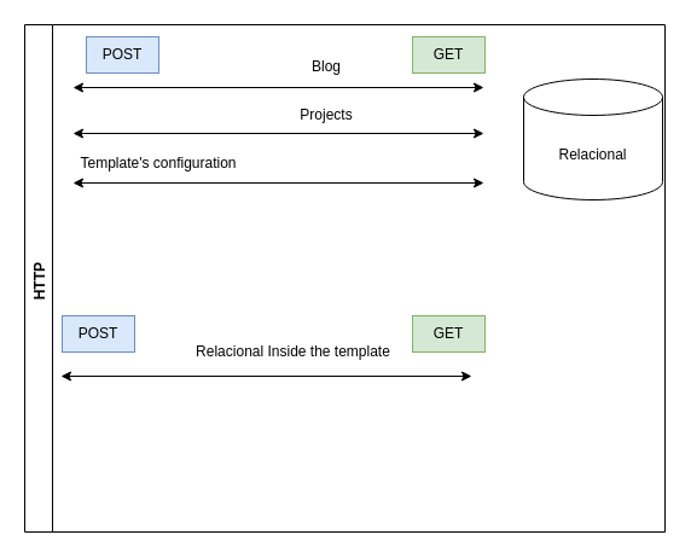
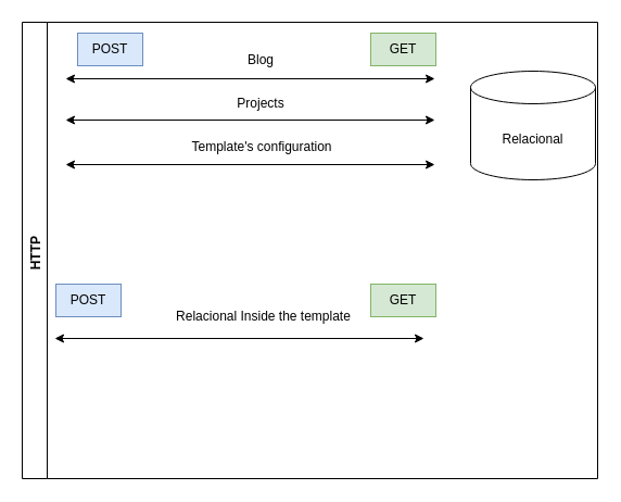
- <mxCell id="6" value="Blog" style="text;html=1;strokeColor=none;fillColor=none;align=center;verticalAlign=middle;whiteSpace=wrap;rounded=0;" vertex="1" parent="2"><mxGeometry x="220" y="20" width="60" height="30" as="geometry" /></mxCell>
+ <mxCell id="6" value="Blog" style="text;html=1;strokeColor=none;fillColor=none;align=center;verticalAlign=middle;whiteSpace=wrap;rounded=0;" vertex="1" parent="2"><mxGeometry x="190" y="20" width="60" height="30" as="geometry" /></mxCell>
- <mxCell id="7" value="Projects" style="text;html=1;strokeColor=none;fillColor=none;align=center;verticalAlign=middle;whiteSpace=wrap;rounded=0;" vertex="1" parent="2"><mxGeometry x="220" y="60" width="60" height="30" as="geometry" /></mxCell>
+ <mxCell id="7" value="Projects" style="text;html=1;strokeColor=none;fillColor=none;align=center;verticalAlign=middle;whiteSpace=wrap;rounded=0;" vertex="1" parent="2"><mxGeometry x="190" y="60" width="60" height="30" as="geometry" /></mxCell>
- <mxCell id="8" value="Template's configuration" style="text;html=1;strokeColor=none;fillColor=none;align=center;verticalAlign=middle;whiteSpace=wrap;rounded=0;" vertex="1" parent="2"><mxGeometry x="41" y="100" width="140" height="30" as="geometry" /></mxCell>
+ <mxCell id="8" value="Template's configuration" style="text;html=1;strokeColor=none;fillColor=none;align=center;verticalAlign=middle;whiteSpace=wrap;rounded=0;" vertex="1" parent="2"><mxGeometry x="151" y="100" width="140" height="30" as="geometry" /></mxCell>
